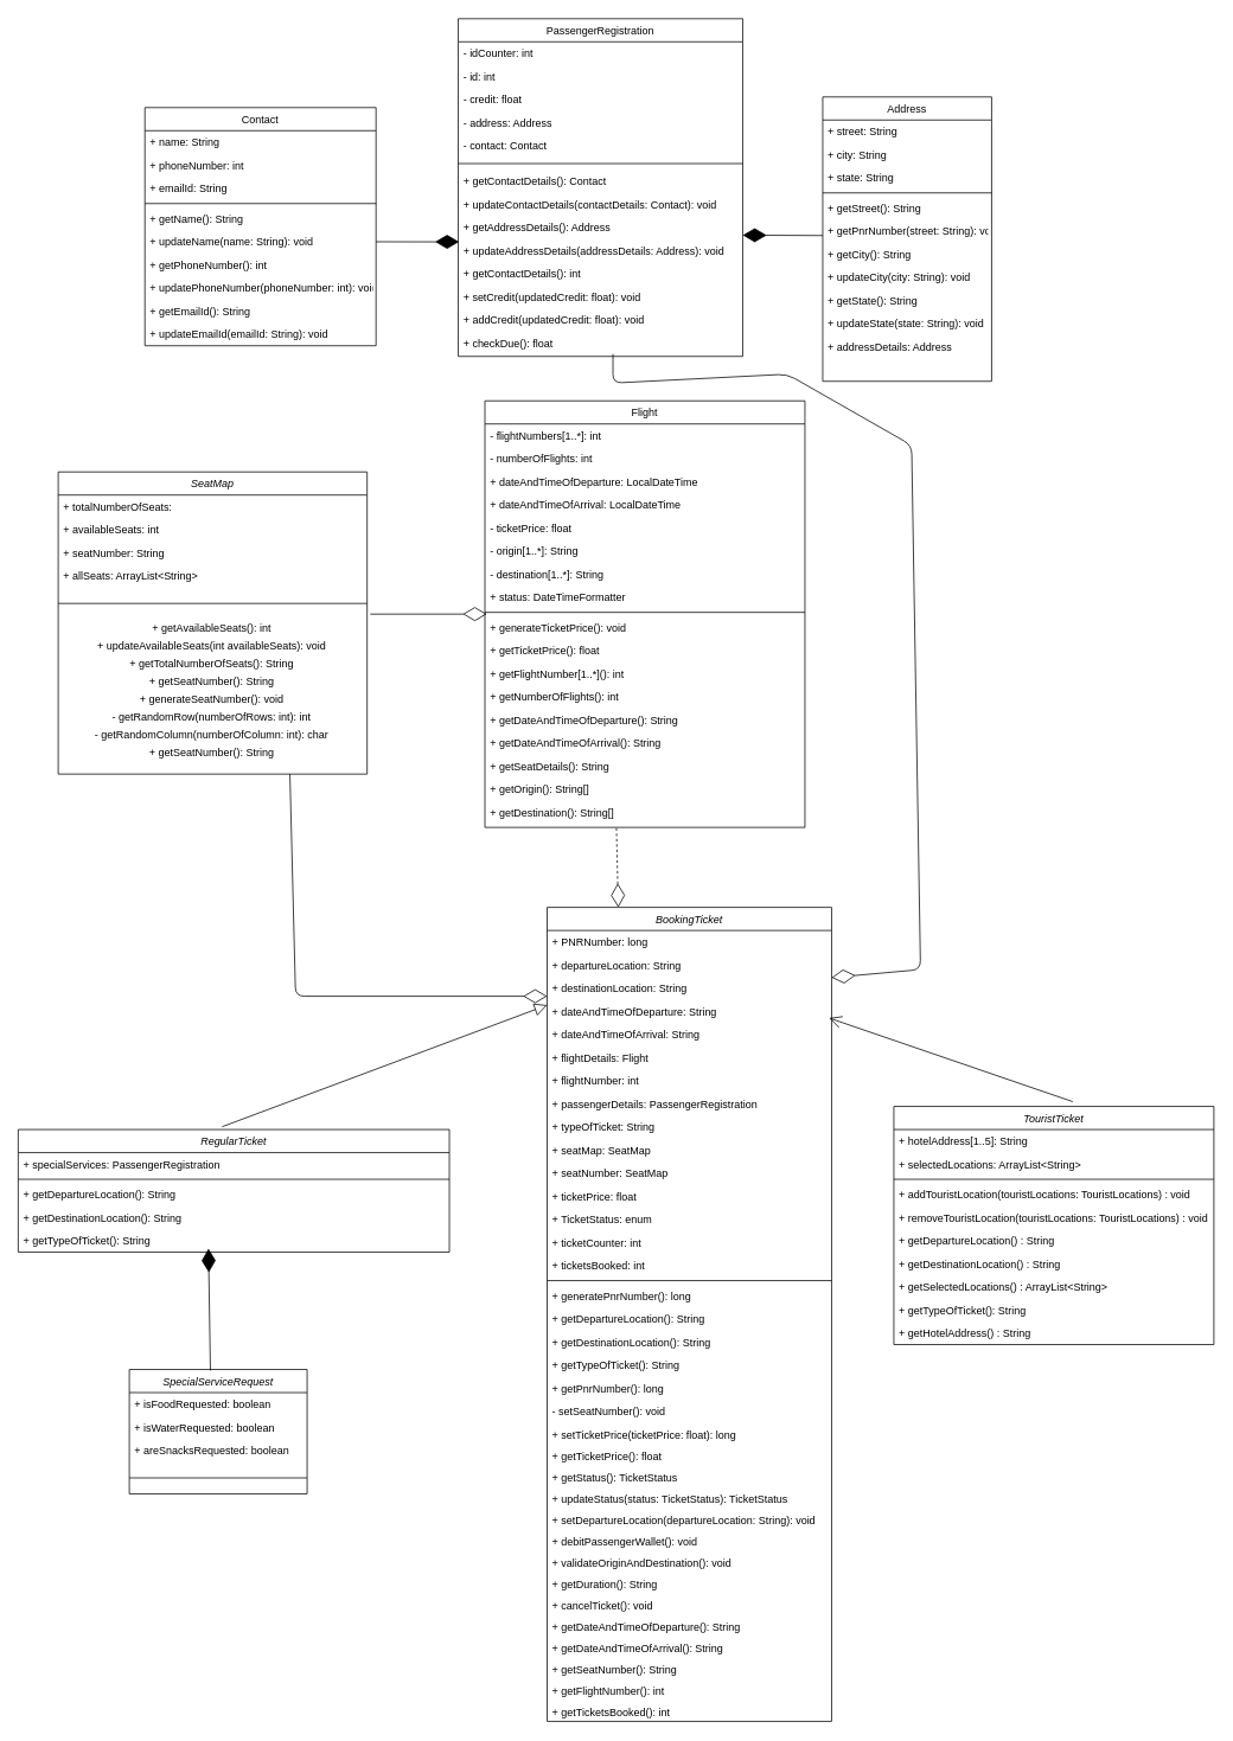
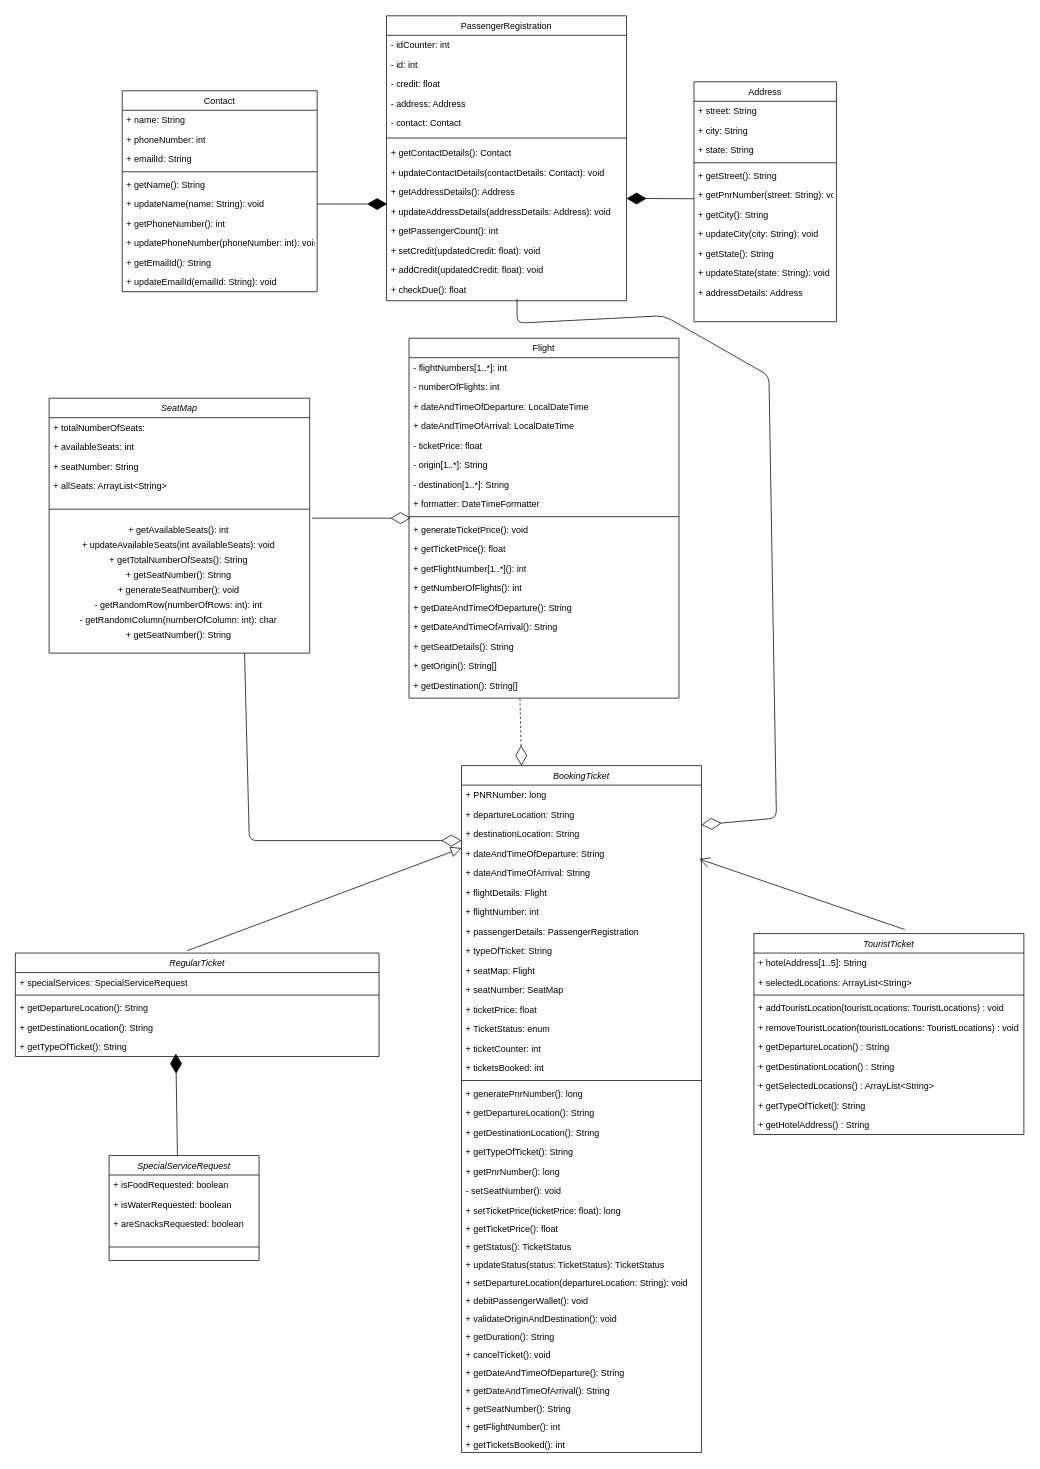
- <mxCell id="42" value="+ getContactDetails(): int" style="text;align=left;verticalAlign=top;spacingLeft=4;spacingRight=4;overflow=hidden;rotatable=0;points=[[0,0.5],[1,0.5]];portConstraint=eastwest;" vertex="1" parent="31"><mxGeometry y="274" width="320" height="26" as="geometry" /></mxCell>
+ <mxCell id="42" value="+ getPassengerCount(): int" style="text;align=left;verticalAlign=top;spacingLeft=4;spacingRight=4;overflow=hidden;rotatable=0;points=[[0,0.5],[1,0.5]];portConstraint=eastwest;" vertex="1" parent="31"><mxGeometry y="274" width="320" height="26" as="geometry" /></mxCell>
- <mxCell id="110" value="+ status: DateTimeFormatter" style="text;align=left;verticalAlign=top;spacingLeft=4;spacingRight=4;overflow=hidden;rotatable=0;points=[[0,0.5],[1,0.5]];portConstraint=eastwest;rounded=0;shadow=0;html=0;" vertex="1" parent="102"><mxGeometry y="208" width="360" height="26" as="geometry" /></mxCell>
+ <mxCell id="110" value="+ formatter: DateTimeFormatter" style="text;align=left;verticalAlign=top;spacingLeft=4;spacingRight=4;overflow=hidden;rotatable=0;points=[[0,0.5],[1,0.5]];portConstraint=eastwest;rounded=0;shadow=0;html=0;" vertex="1" parent="102"><mxGeometry y="208" width="360" height="26" as="geometry" /></mxCell>
- <mxCell id="72" value="+ seatMap: SeatMap" style="text;align=left;verticalAlign=top;spacingLeft=4;spacingRight=4;overflow=hidden;rotatable=0;points=[[0,0.5],[1,0.5]];portConstraint=eastwest;rounded=0;shadow=0;html=0;" vertex="1" parent="62"><mxGeometry y="260" width="320" height="26" as="geometry" /></mxCell>
+ <mxCell id="72" value="+ seatMap: Flight" style="text;align=left;verticalAlign=top;spacingLeft=4;spacingRight=4;overflow=hidden;rotatable=0;points=[[0,0.5],[1,0.5]];portConstraint=eastwest;rounded=0;shadow=0;html=0;" vertex="1" parent="62"><mxGeometry y="260" width="320" height="26" as="geometry" /></mxCell>
- <mxCell id="26" value="+ specialServices: PassengerRegistration" style="text;align=left;verticalAlign=top;spacingLeft=4;spacingRight=4;overflow=hidden;rotatable=0;points=[[0,0.5],[1,0.5]];portConstraint=eastwest;" vertex="1" parent="25"><mxGeometry y="26" width="485" height="26" as="geometry" /></mxCell>
+ <mxCell id="26" value="+ specialServices: SpecialServiceRequest" style="text;align=left;verticalAlign=top;spacingLeft=4;spacingRight=4;overflow=hidden;rotatable=0;points=[[0,0.5],[1,0.5]];portConstraint=eastwest;" vertex="1" parent="25"><mxGeometry y="26" width="485" height="26" as="geometry" /></mxCell>
